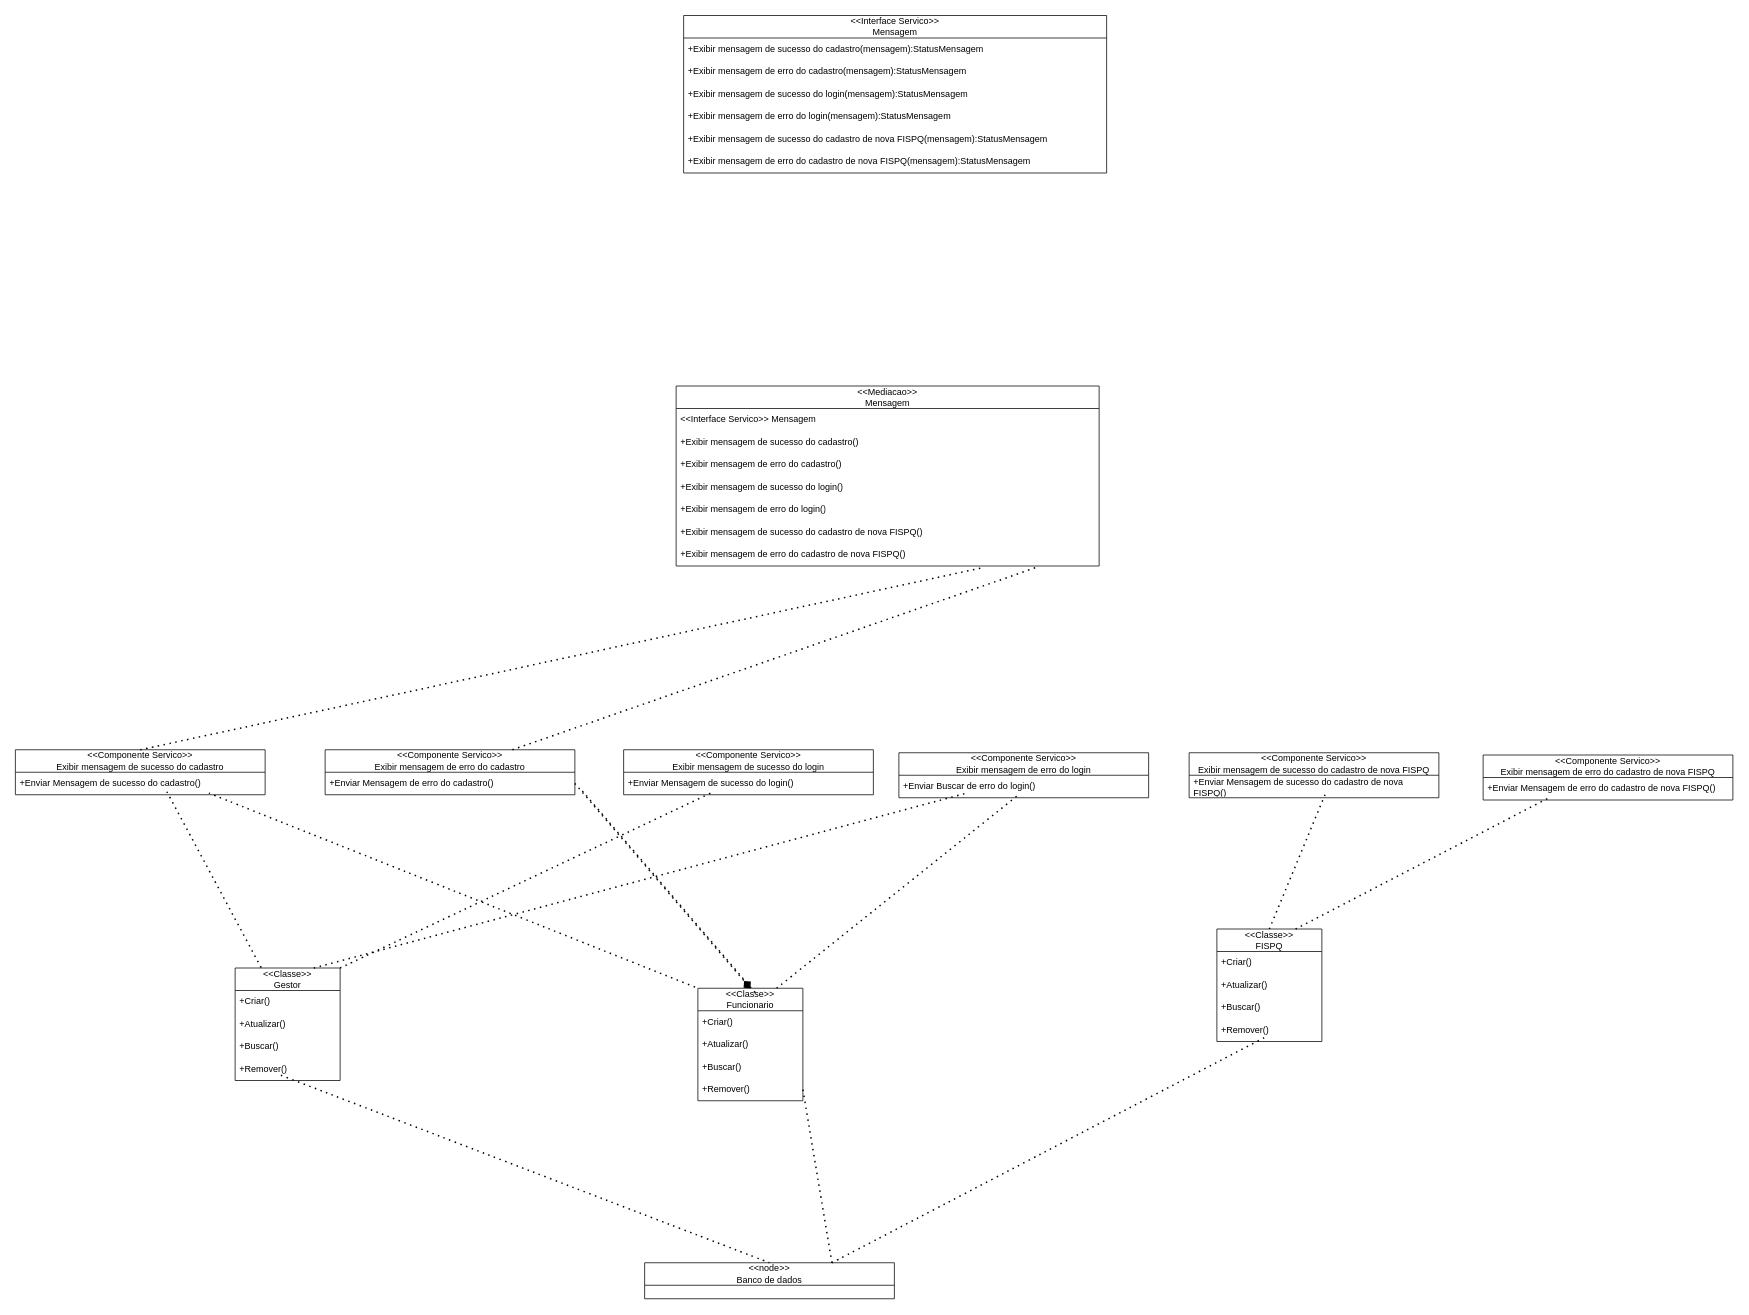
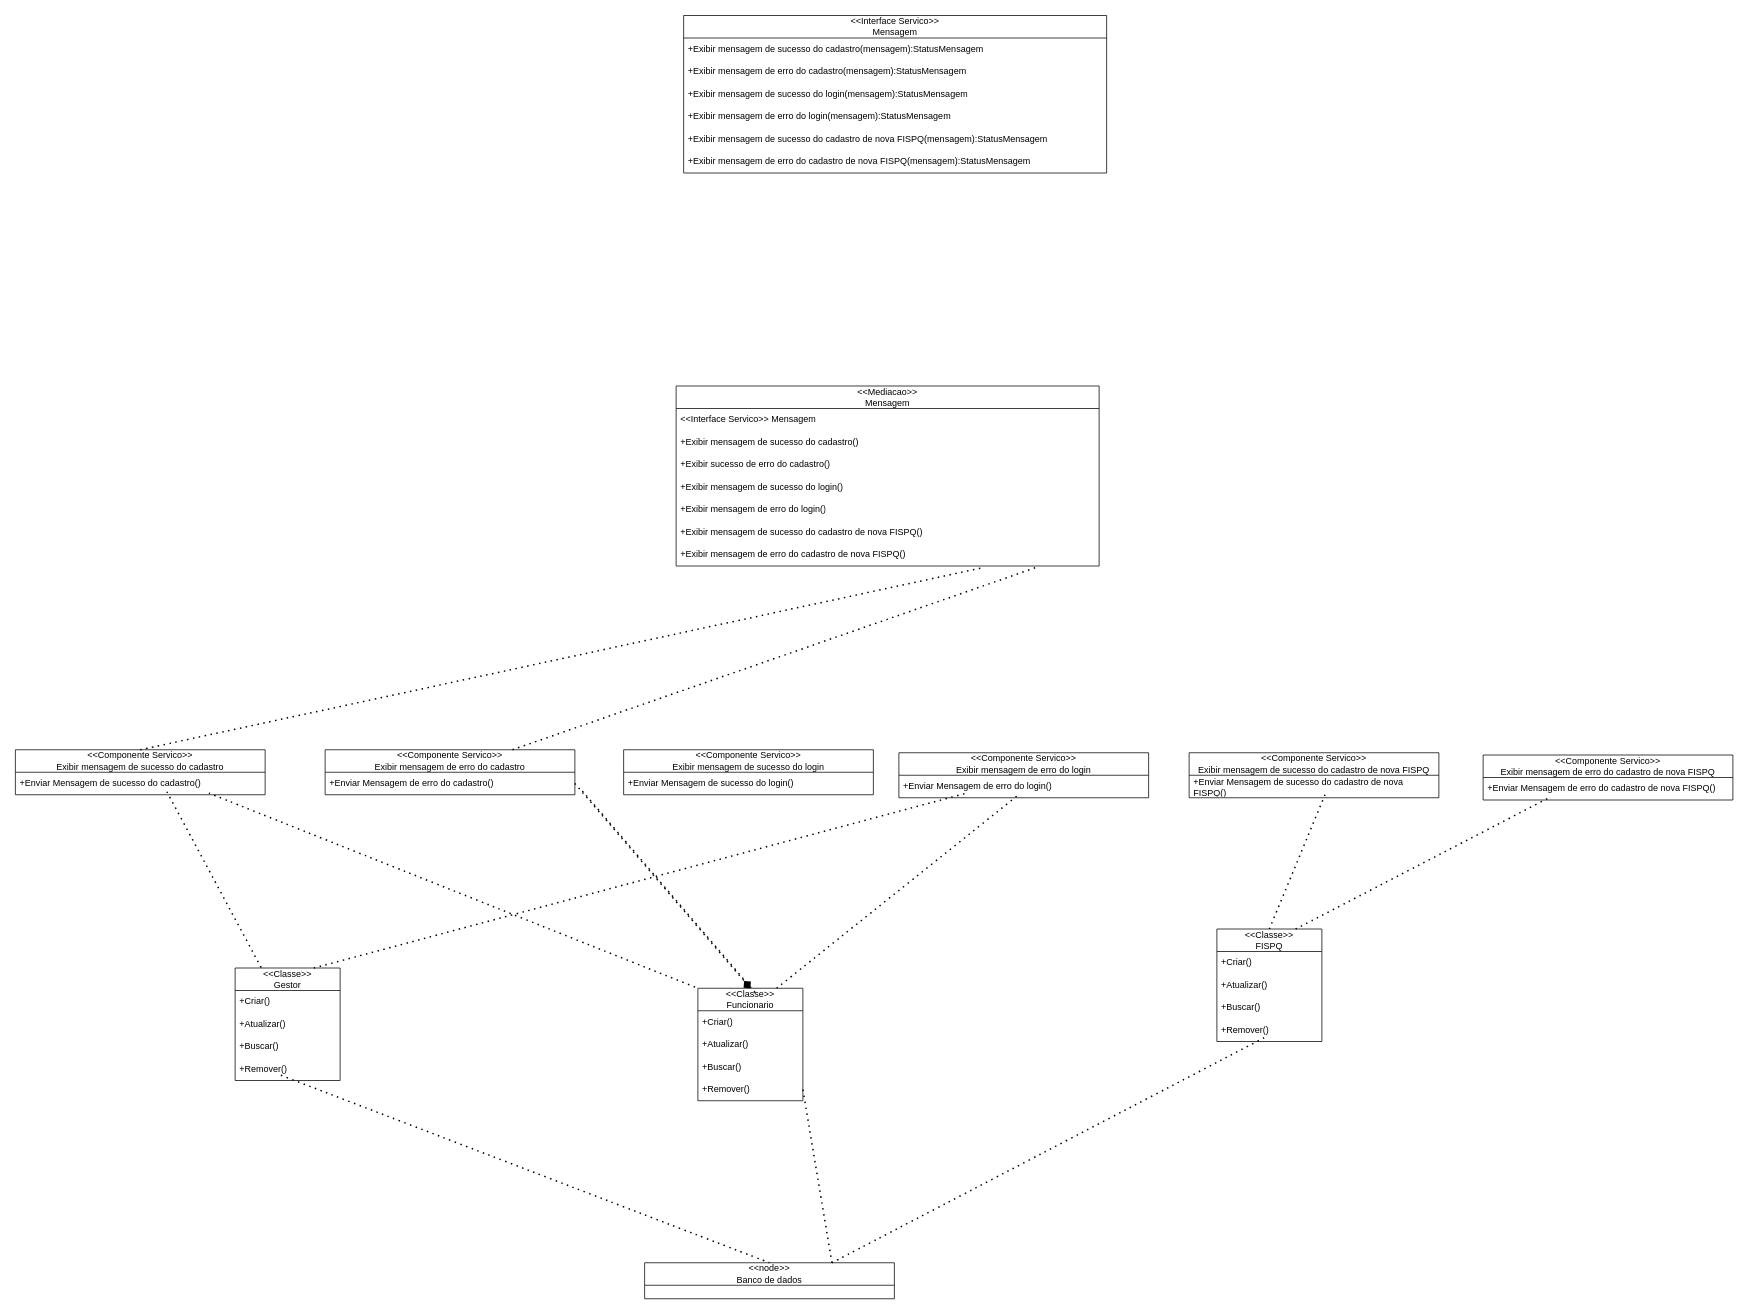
- <mxCell id="13" value="+Exibir mensagem de erro do cadastro()" style="text;strokeColor=none;fillColor=none;align=left;verticalAlign=middle;spacingLeft=4;spacingRight=4;overflow=hidden;points=[[0,0.5],[1,0.5]];portConstraint=eastwest;rotatable=0;whiteSpace=wrap;html=1;" vertex="1" parent="10"><mxGeometry y="90" width="564" height="30" as="geometry" /></mxCell>
+ <mxCell id="13" value="+Exibir sucesso de erro do cadastro()" style="text;strokeColor=none;fillColor=none;align=left;verticalAlign=middle;spacingLeft=4;spacingRight=4;overflow=hidden;points=[[0,0.5],[1,0.5]];portConstraint=eastwest;rotatable=0;whiteSpace=wrap;html=1;" vertex="1" parent="10"><mxGeometry y="90" width="564" height="30" as="geometry" /></mxCell>
- <mxCell id="24" value="+Enviar Buscar de erro do login()" style="text;strokeColor=none;fillColor=none;align=left;verticalAlign=middle;spacingLeft=4;spacingRight=4;overflow=hidden;points=[[0,0.5],[1,0.5]];portConstraint=eastwest;rotatable=0;whiteSpace=wrap;html=1;" vertex="1" parent="1"><mxGeometry x="1198" y="1033" width="333" height="30" as="geometry" /></mxCell>
+ <mxCell id="24" value="+Enviar Mensagem de erro do login()" style="text;strokeColor=none;fillColor=none;align=left;verticalAlign=middle;spacingLeft=4;spacingRight=4;overflow=hidden;points=[[0,0.5],[1,0.5]];portConstraint=eastwest;rotatable=0;whiteSpace=wrap;html=1;" vertex="1" parent="1"><mxGeometry x="1198" y="1033" width="333" height="30" as="geometry" /></mxCell>
- <mxCell id="49" value="" style="endArrow=none;dashed=1;html=1;dashPattern=1 3;strokeWidth=2;rounded=0;fontSize=12;startSize=8;endSize=8;curved=1;entryX=0.354;entryY=0.9;entryDx=0;entryDy=0;entryPerimeter=0;exitX=1;exitY=0;exitDx=0;exitDy=0;" edge="1" parent="1" source="35" target="22"><mxGeometry width="50" height="50" relative="1" as="geometry"><mxPoint x="756" y="1447" as="sourcePoint" /><mxPoint x="806" y="1397" as="targetPoint" /></mxGeometry></mxCell>
